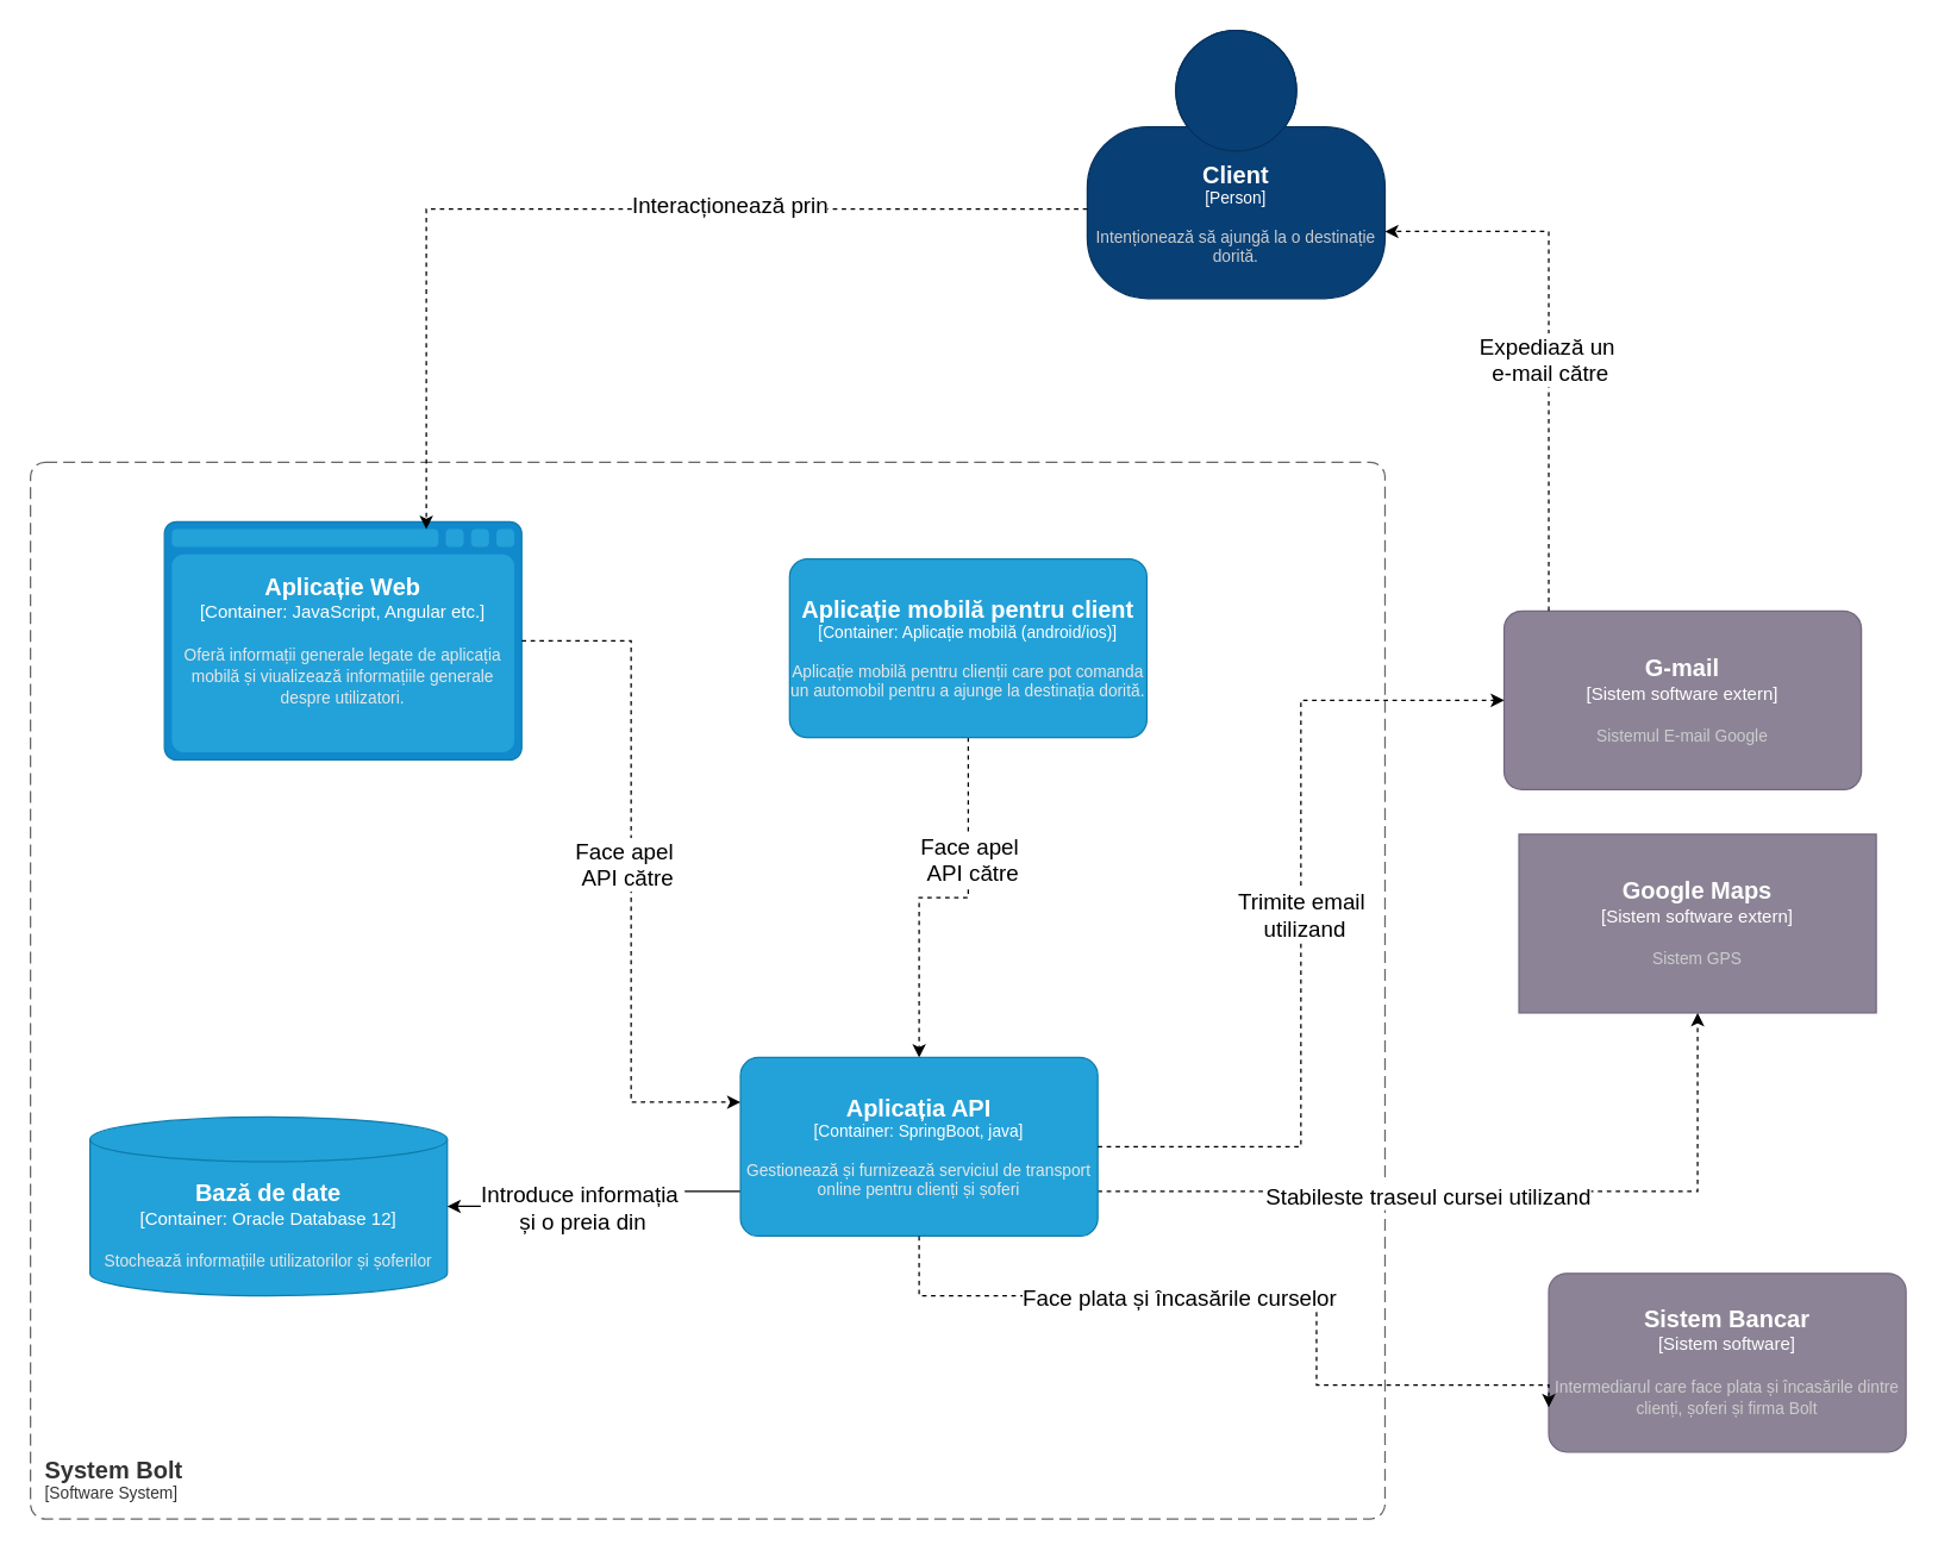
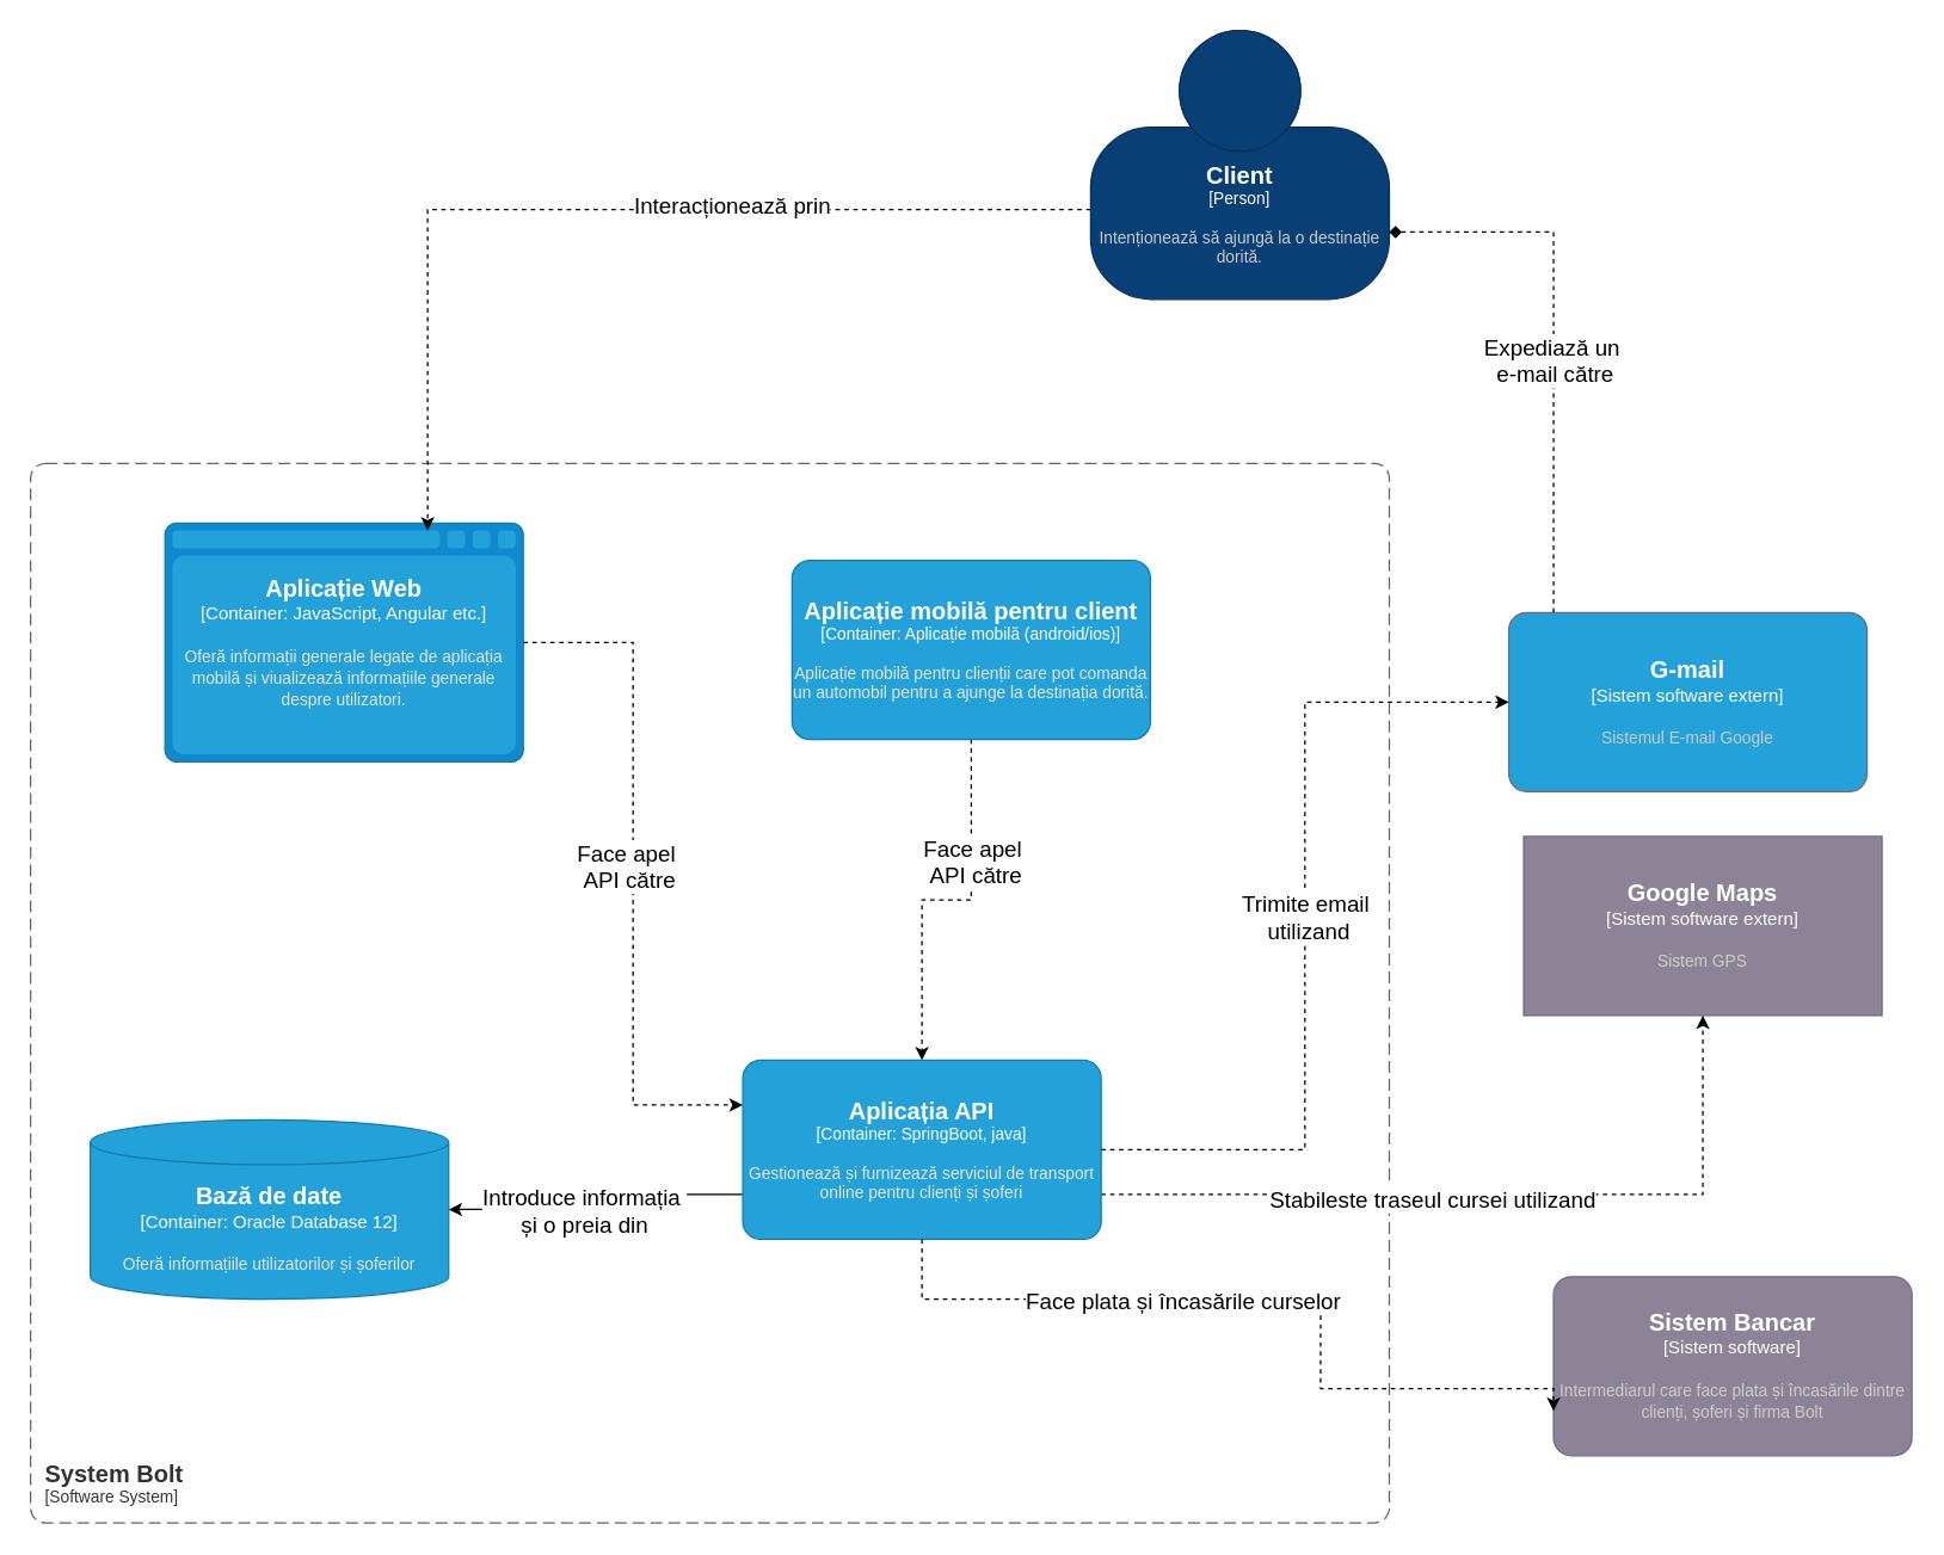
- <mxCell id="22" style="edgeStyle=orthogonalEdgeStyle;rounded=0;orthogonalLoop=1;jettySize=auto;html=1;entryX=1;entryY=0.75;entryDx=0;entryDy=0;entryPerimeter=0;dashed=1;" edge="1" parent="1" source="9" target="2"><mxGeometry relative="1" as="geometry"><Array as="points"><mxPoint x="1040" y="155" /></Array></mxGeometry></mxCell>
+ <mxCell id="22" style="edgeStyle=orthogonalEdgeStyle;rounded=0;orthogonalLoop=1;jettySize=auto;html=1;entryX=1;entryY=0.75;entryDx=0;entryDy=0;entryPerimeter=0;dashed=1;endArrow=diamond;" edge="1" parent="1" source="9" target="2"><mxGeometry relative="1" as="geometry"><Array as="points"><mxPoint x="1040" y="155" /></Array></mxGeometry></mxCell>
- <mxCell id="9" value="&lt;font style=&quot;font-size: 16px&quot;&gt;&lt;b&gt;G-mail&lt;/b&gt;&lt;/font&gt;&lt;div&gt;[Sistem software extern]&lt;/div&gt;&lt;br&gt;&lt;div&gt;&lt;font style=&quot;font-size: 11px&quot;&gt;&lt;font color=&quot;#cccccc&quot;&gt;Sistemul E-mail Google&lt;/font&gt;&lt;/div&gt;" style="rounded=1;whiteSpace=wrap;html=1;labelBackgroundColor=none;fillColor=#8C8496;fontColor=#ffffff;align=center;arcSize=10;strokeColor=#736782;metaEdit=1;resizable=0;points=[[0.25,0,0],[0.5,0,0],[0.75,0,0],[1,0.25,0],[1,0.5,0],[1,0.75,0],[0.75,1,0],[0.5,1,0],[0.25,1,0],[0,0.75,0],[0,0.5,0],[0,0.25,0]];" vertex="1" parent="1"><mxGeometry x="1010" y="410" width="240" height="120" as="geometry" /></mxCell>
+ <mxCell id="9" value="&lt;font style=&quot;font-size: 16px&quot;&gt;&lt;b&gt;G-mail&lt;/b&gt;&lt;/font&gt;&lt;div&gt;[Sistem software extern]&lt;/div&gt;&lt;br&gt;&lt;div&gt;&lt;font style=&quot;font-size: 11px&quot;&gt;&lt;font color=&quot;#cccccc&quot;&gt;Sistemul E-mail Google&lt;/font&gt;&lt;/div&gt;" style="rounded=1;whiteSpace=wrap;html=1;labelBackgroundColor=none;fillColor=#23a2d9;fontColor=#ffffff;align=center;arcSize=10;strokeColor=#736782;metaEdit=1;resizable=0;points=[[0.25,0,0],[0.5,0,0],[0.75,0,0],[1,0.25,0],[1,0.5,0],[1,0.75,0],[0.75,1,0],[0.5,1,0],[0.25,1,0],[0,0.75,0],[0,0.5,0],[0,0.25,0]];" vertex="1" parent="1"><mxGeometry x="1010" y="410" width="240" height="120" as="geometry" /></mxCell>
- <mxCell id="8" value="&lt;font style=&quot;font-size: 16px&quot;&gt;&lt;b&gt;Bază de date&lt;/b&gt;&lt;/font&gt;&lt;div&gt;[Container:&amp;nbsp;Oracle Database 12]&lt;/div&gt;&lt;br&gt;&lt;div&gt;&lt;font style=&quot;font-size: 11px&quot;&gt;&lt;font color=&quot;#E6E6E6&quot;&gt;Stochează informațiile utilizatorilor și șoferilor&lt;/font&gt;&lt;/div&gt;" style="shape=cylinder3;size=15;whiteSpace=wrap;html=1;boundedLbl=1;rounded=0;labelBackgroundColor=none;fillColor=#23A2D9;fontSize=12;fontColor=#ffffff;align=center;strokeColor=#0E7DAD;metaEdit=1;points=[[0.5,0,0],[1,0.25,0],[1,0.5,0],[1,0.75,0],[0.5,1,0],[0,0.75,0],[0,0.5,0],[0,0.25,0]];resizable=0;" vertex="1" parent="1"><mxGeometry x="60" y="750" width="240" height="120" as="geometry" /></mxCell>
+ <mxCell id="8" value="&lt;font style=&quot;font-size: 16px&quot;&gt;&lt;b&gt;Bază de date&lt;/b&gt;&lt;/font&gt;&lt;div&gt;[Container:&amp;nbsp;Oracle Database 12]&lt;/div&gt;&lt;br&gt;&lt;div&gt;&lt;font style=&quot;font-size: 11px&quot;&gt;&lt;font color=&quot;#E6E6E6&quot;&gt;Oferă informațiile utilizatorilor și șoferilor&lt;/font&gt;&lt;/div&gt;" style="shape=cylinder3;size=15;whiteSpace=wrap;html=1;boundedLbl=1;rounded=0;labelBackgroundColor=none;fillColor=#23A2D9;fontSize=12;fontColor=#ffffff;align=center;strokeColor=#0E7DAD;metaEdit=1;points=[[0.5,0,0],[1,0.25,0],[1,0.5,0],[1,0.75,0],[0.5,1,0],[0,0.75,0],[0,0.5,0],[0,0.25,0]];resizable=0;" vertex="1" parent="1"><mxGeometry x="60" y="750" width="240" height="120" as="geometry" /></mxCell>
